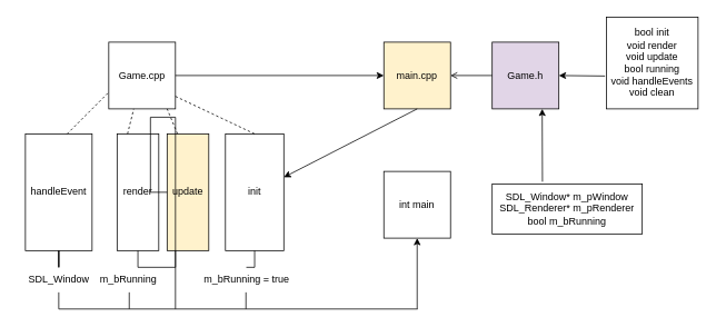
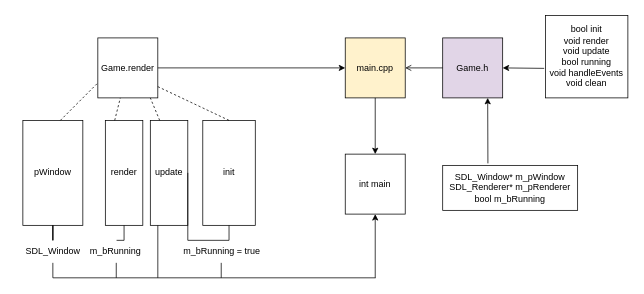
- <mxCell id="4" value="Game.cpp" style="whiteSpace=wrap;html=1;aspect=fixed;" vertex="1" parent="1"><mxGeometry x="130" y="50" width="80" height="80" as="geometry" /></mxCell>
+ <mxCell id="4" value="Game.render" style="whiteSpace=wrap;html=1;aspect=fixed;" vertex="1" parent="1"><mxGeometry x="130" y="50" width="80" height="80" as="geometry" /></mxCell>
- <mxCell id="8" value="" style="endArrow=classic;html=1;rounded=0;exitX=0.5;exitY=1;exitDx=0;exitDy=0;" edge="1" parent="1" source="3" target="11"><mxGeometry width="50" height="50" relative="1" as="geometry"><mxPoint x="305" y="200" as="sourcePoint" /><mxPoint x="355" y="150" as="targetPoint" /></mxGeometry></mxCell>
+ <mxCell id="8" value="" style="endArrow=classic;html=1;rounded=0;exitX=0.5;exitY=1;exitDx=0;exitDy=0;entryX=0.5;entryY=0;entryDx=0;entryDy=0;" edge="1" parent="1" source="3" target="7"><mxGeometry width="50" height="50" relative="1" as="geometry"><mxPoint x="305" y="200" as="sourcePoint" /><mxPoint x="355" y="150" as="targetPoint" /></mxGeometry></mxCell>
- <mxCell id="23" value="" style="edgeStyle=orthogonalEdgeStyle;rounded=0;orthogonalLoop=1;jettySize=auto;html=1;exitX=0.5;exitY=1;exitDx=0;exitDy=0;endArrow=none;" edge="1" parent="1" source="10" target="12"><mxGeometry relative="1" as="geometry"><mxPoint x="155.167" y="370" as="targetPoint" /><mxPoint x="155" y="300" as="sourcePoint" /></mxGeometry></mxCell>
+ <mxCell id="23" value="" style="edgeStyle=orthogonalEdgeStyle;rounded=0;orthogonalLoop=1;jettySize=auto;html=1;exitX=0.5;exitY=1;exitDx=0;exitDy=0;endArrow=none;" edge="1" parent="1" source="10" target="22"><mxGeometry relative="1" as="geometry"><mxPoint x="155.167" y="370" as="targetPoint" /><mxPoint x="155" y="300" as="sourcePoint" /></mxGeometry></mxCell>
- <mxCell id="9" value="handleEvent" style="rounded=0;whiteSpace=wrap;html=1;" vertex="1" parent="1"><mxGeometry x="30" y="160" width="80" height="140" as="geometry" /></mxCell>
+ <mxCell id="9" value="pWindow" style="rounded=0;whiteSpace=wrap;html=1;" vertex="1" parent="1"><mxGeometry x="30" y="160" width="80" height="140" as="geometry" /></mxCell>
- <mxCell id="12" value="update" style="rounded=0;whiteSpace=wrap;html=1;fillColor=#fff2cc;" vertex="1" parent="1"><mxGeometry x="200" y="160" width="50" height="140" as="geometry" /></mxCell>
+ <mxCell id="12" value="update" style="rounded=0;whiteSpace=wrap;html=1;" vertex="1" parent="1"><mxGeometry x="200" y="160" width="50" height="140" as="geometry" /></mxCell>
- <mxCell id="21" value="" style="edgeStyle=orthogonalEdgeStyle;rounded=0;orthogonalLoop=1;jettySize=auto;html=1;exitX=0.5;exitY=1;exitDx=0;exitDy=0;endArrow=none;" edge="1" parent="1" source="11" target="20"><mxGeometry relative="1" as="geometry"><mxPoint x="295.167" y="370" as="targetPoint" /><mxPoint x="295" y="300" as="sourcePoint" /></mxGeometry></mxCell>
+ <mxCell id="21" value="" style="edgeStyle=orthogonalEdgeStyle;rounded=0;orthogonalLoop=1;jettySize=auto;html=1;exitX=0.5;exitY=1;exitDx=0;exitDy=0;endArrow=none;" edge="1" parent="1" source="11" target="12"><mxGeometry relative="1" as="geometry"><mxPoint x="295.167" y="370" as="targetPoint" /><mxPoint x="295" y="300" as="sourcePoint" /></mxGeometry></mxCell>
